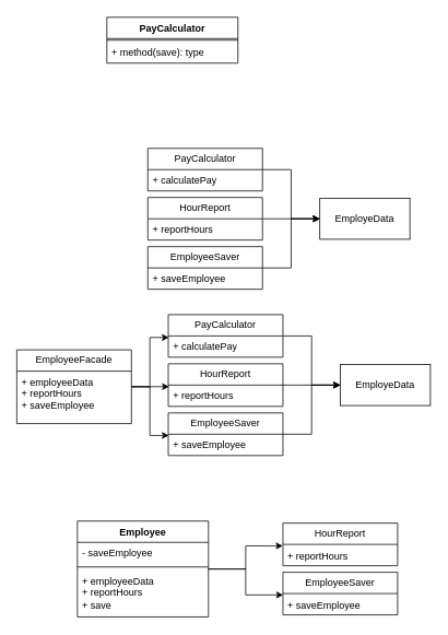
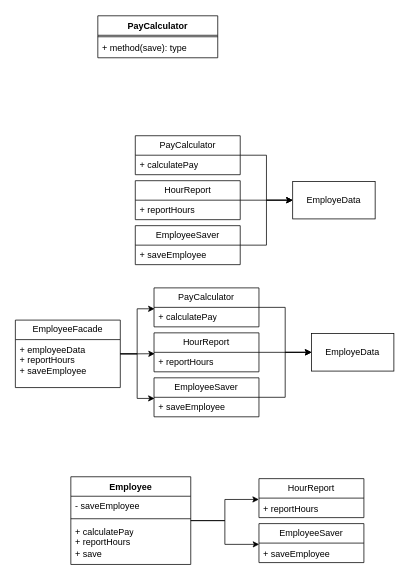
- <mxCell id="33" value="+ employeeData&lt;br style=&quot;border-color: var(--border-color);&quot;&gt;+ reportHours&lt;br style=&quot;border-color: var(--border-color);&quot;&gt;+ save" style="text;strokeColor=none;fillColor=none;align=left;verticalAlign=top;spacingLeft=4;spacingRight=4;overflow=hidden;rotatable=0;points=[[0,0.5],[1,0.5]];portConstraint=eastwest;whiteSpace=wrap;html=1;" vertex="1" parent="30"><mxGeometry y="60" width="160" height="57" as="geometry" /></mxCell>
+ <mxCell id="33" value="+ calculatePay&lt;br style=&quot;border-color: var(--border-color);&quot;&gt;+ reportHours&lt;br style=&quot;border-color: var(--border-color);&quot;&gt;+ save" style="text;strokeColor=none;fillColor=none;align=left;verticalAlign=top;spacingLeft=4;spacingRight=4;overflow=hidden;rotatable=0;points=[[0,0.5],[1,0.5]];portConstraint=eastwest;whiteSpace=wrap;html=1;" vertex="1" parent="30"><mxGeometry y="60" width="160" height="57" as="geometry" /></mxCell>
